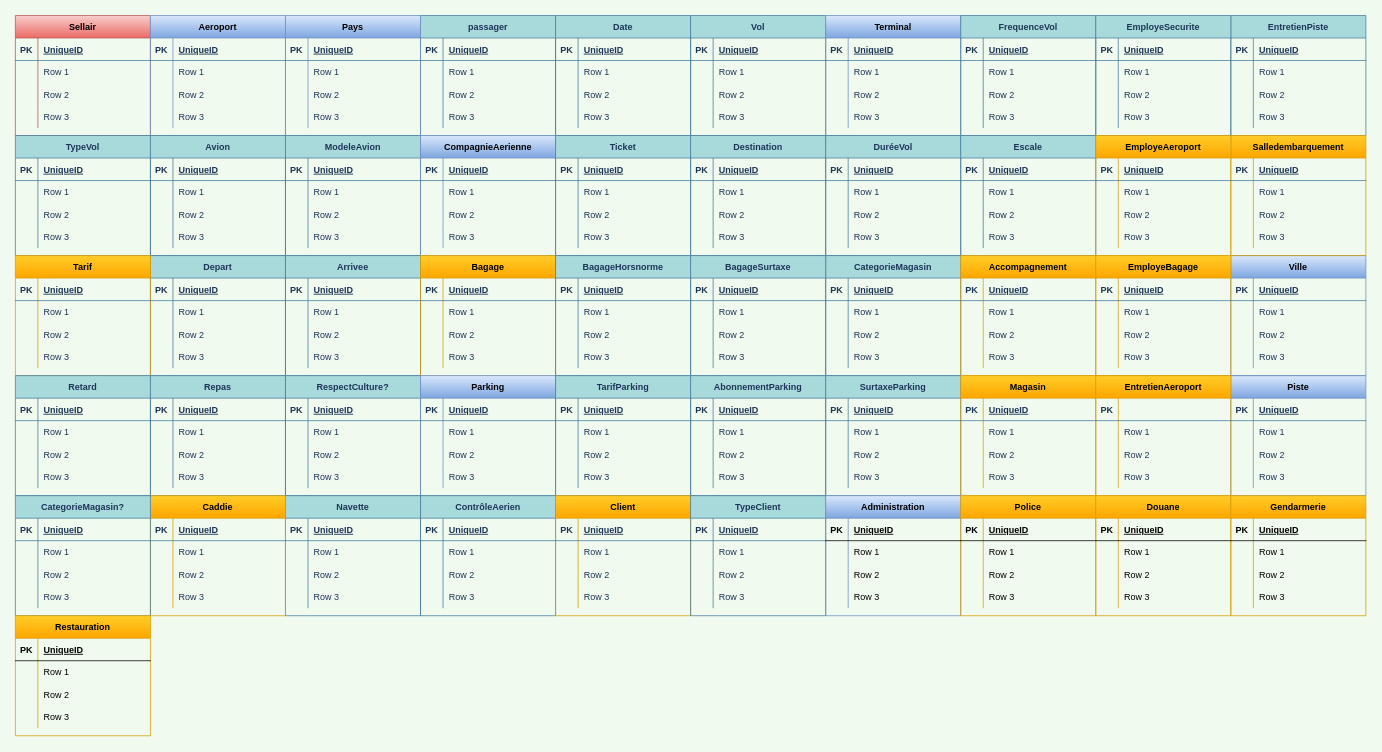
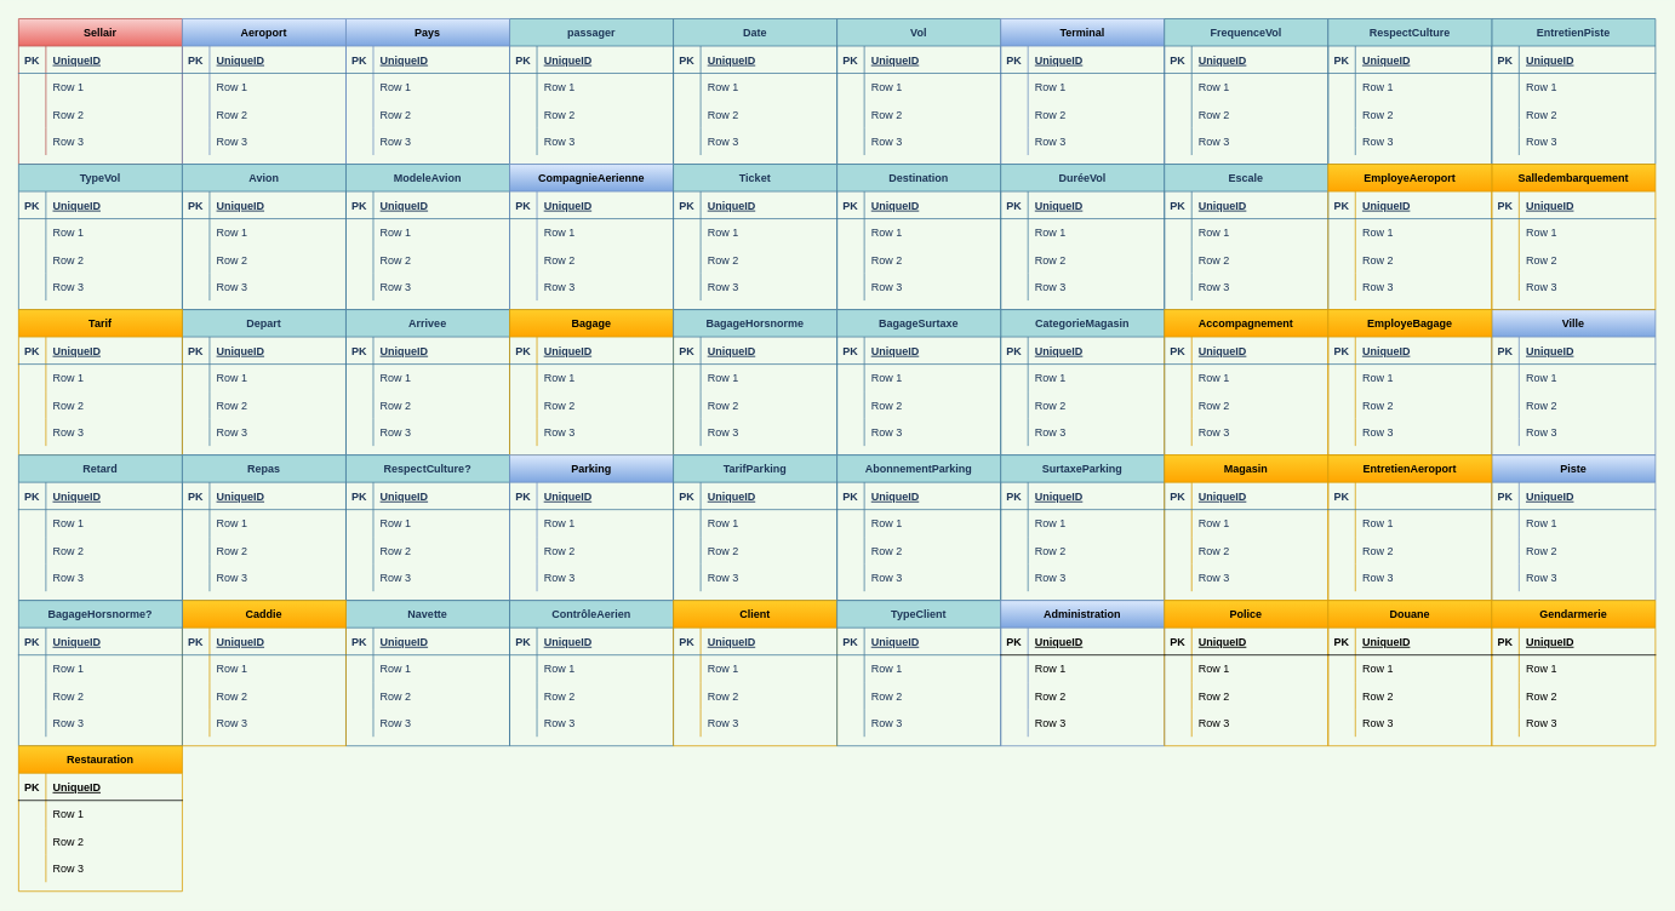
- <mxCell id="560" value="EmployeSecurite" style="shape=table;startSize=30;container=1;collapsible=1;childLayout=tableLayout;fixedRows=1;rowLines=0;fontStyle=1;align=center;resizeLast=1;fillColor=#A8DADC;strokeColor=#457B9D;fontColor=#1D3557;" vertex="1" parent="1"><mxGeometry x="1460" width="180" height="160" as="geometry" y="20" /></mxCell>
+ <mxCell id="560" value="RespectCulture" style="shape=table;startSize=30;container=1;collapsible=1;childLayout=tableLayout;fixedRows=1;rowLines=0;fontStyle=1;align=center;resizeLast=1;fillColor=#A8DADC;strokeColor=#457B9D;fontColor=#1D3557;" vertex="1" parent="1"><mxGeometry x="1460" width="180" height="160" as="geometry" y="20" /></mxCell>
- <mxCell id="444" value="CategorieMagasin?" style="shape=table;startSize=30;container=1;collapsible=1;childLayout=tableLayout;fixedRows=1;rowLines=0;fontStyle=1;align=center;resizeLast=1;fillColor=#A8DADC;strokeColor=#457B9D;fontColor=#1D3557;" parent="1" vertex="1"><mxGeometry y="660" width="180" height="160" as="geometry" x="20" /></mxCell>
+ <mxCell id="444" value="BagageHorsnorme?" style="shape=table;startSize=30;container=1;collapsible=1;childLayout=tableLayout;fixedRows=1;rowLines=0;fontStyle=1;align=center;resizeLast=1;fillColor=#A8DADC;strokeColor=#457B9D;fontColor=#1D3557;" parent="1" vertex="1"><mxGeometry y="660" width="180" height="160" as="geometry" x="20" /></mxCell>
